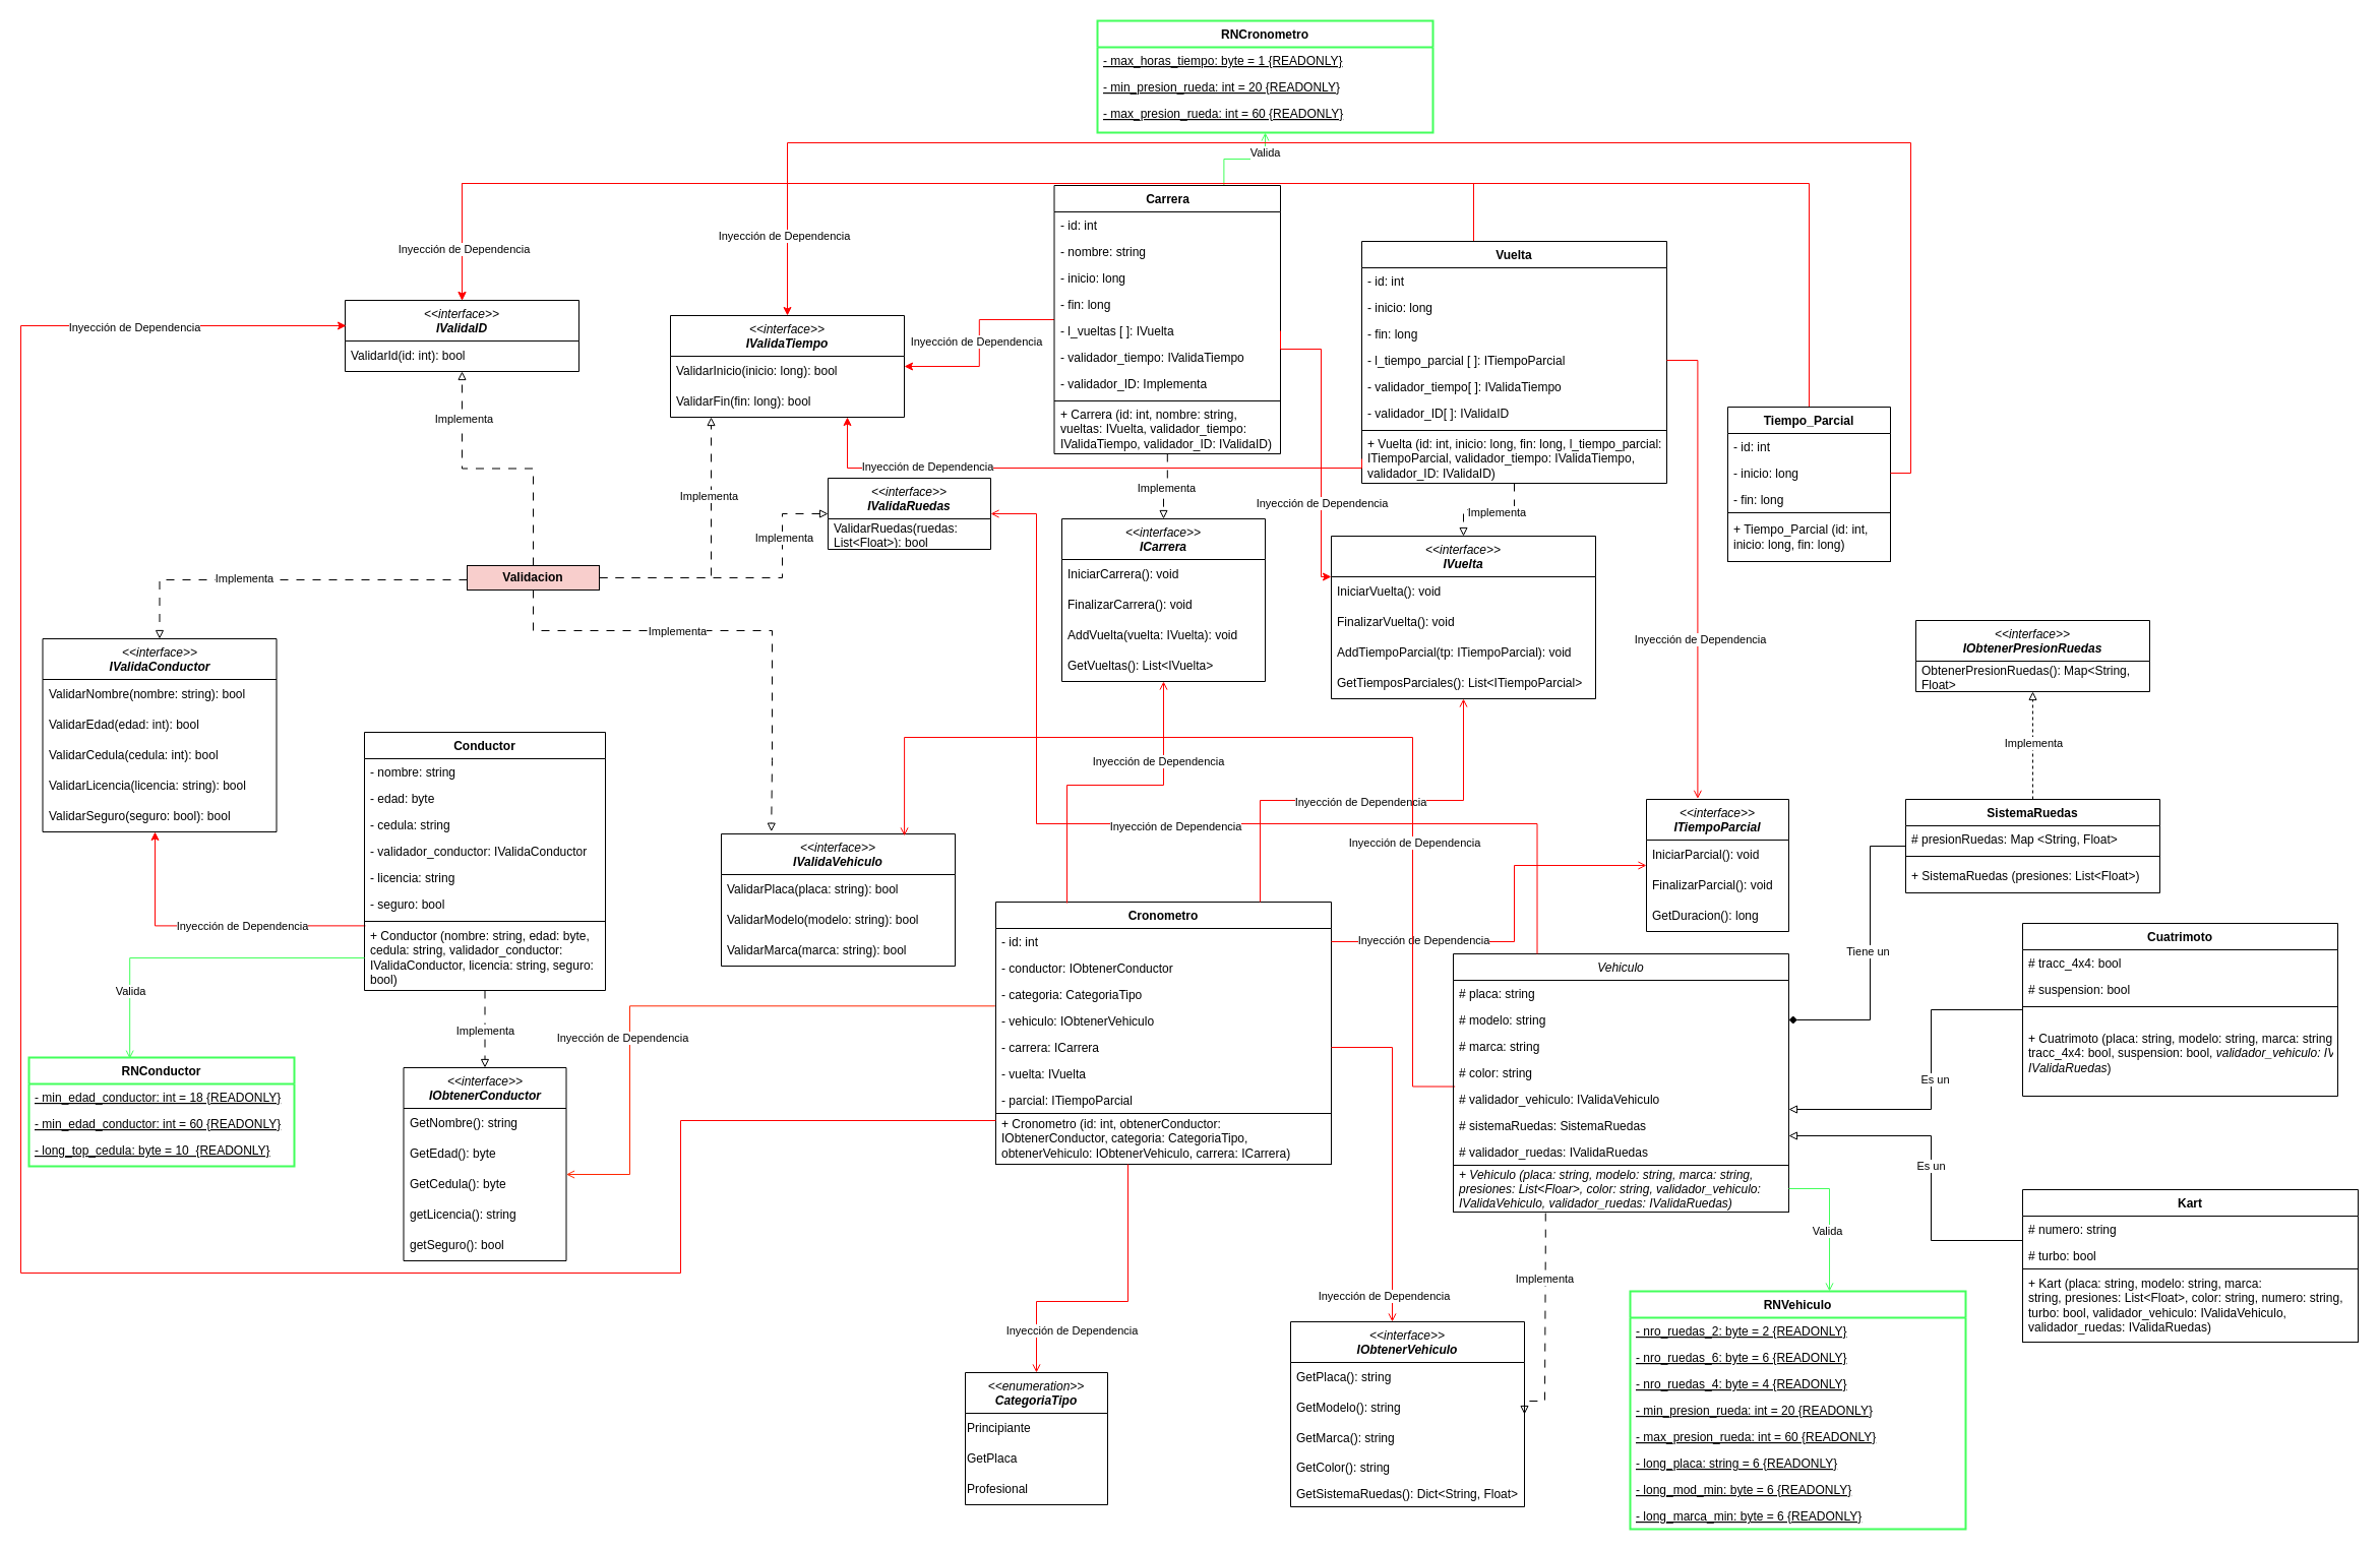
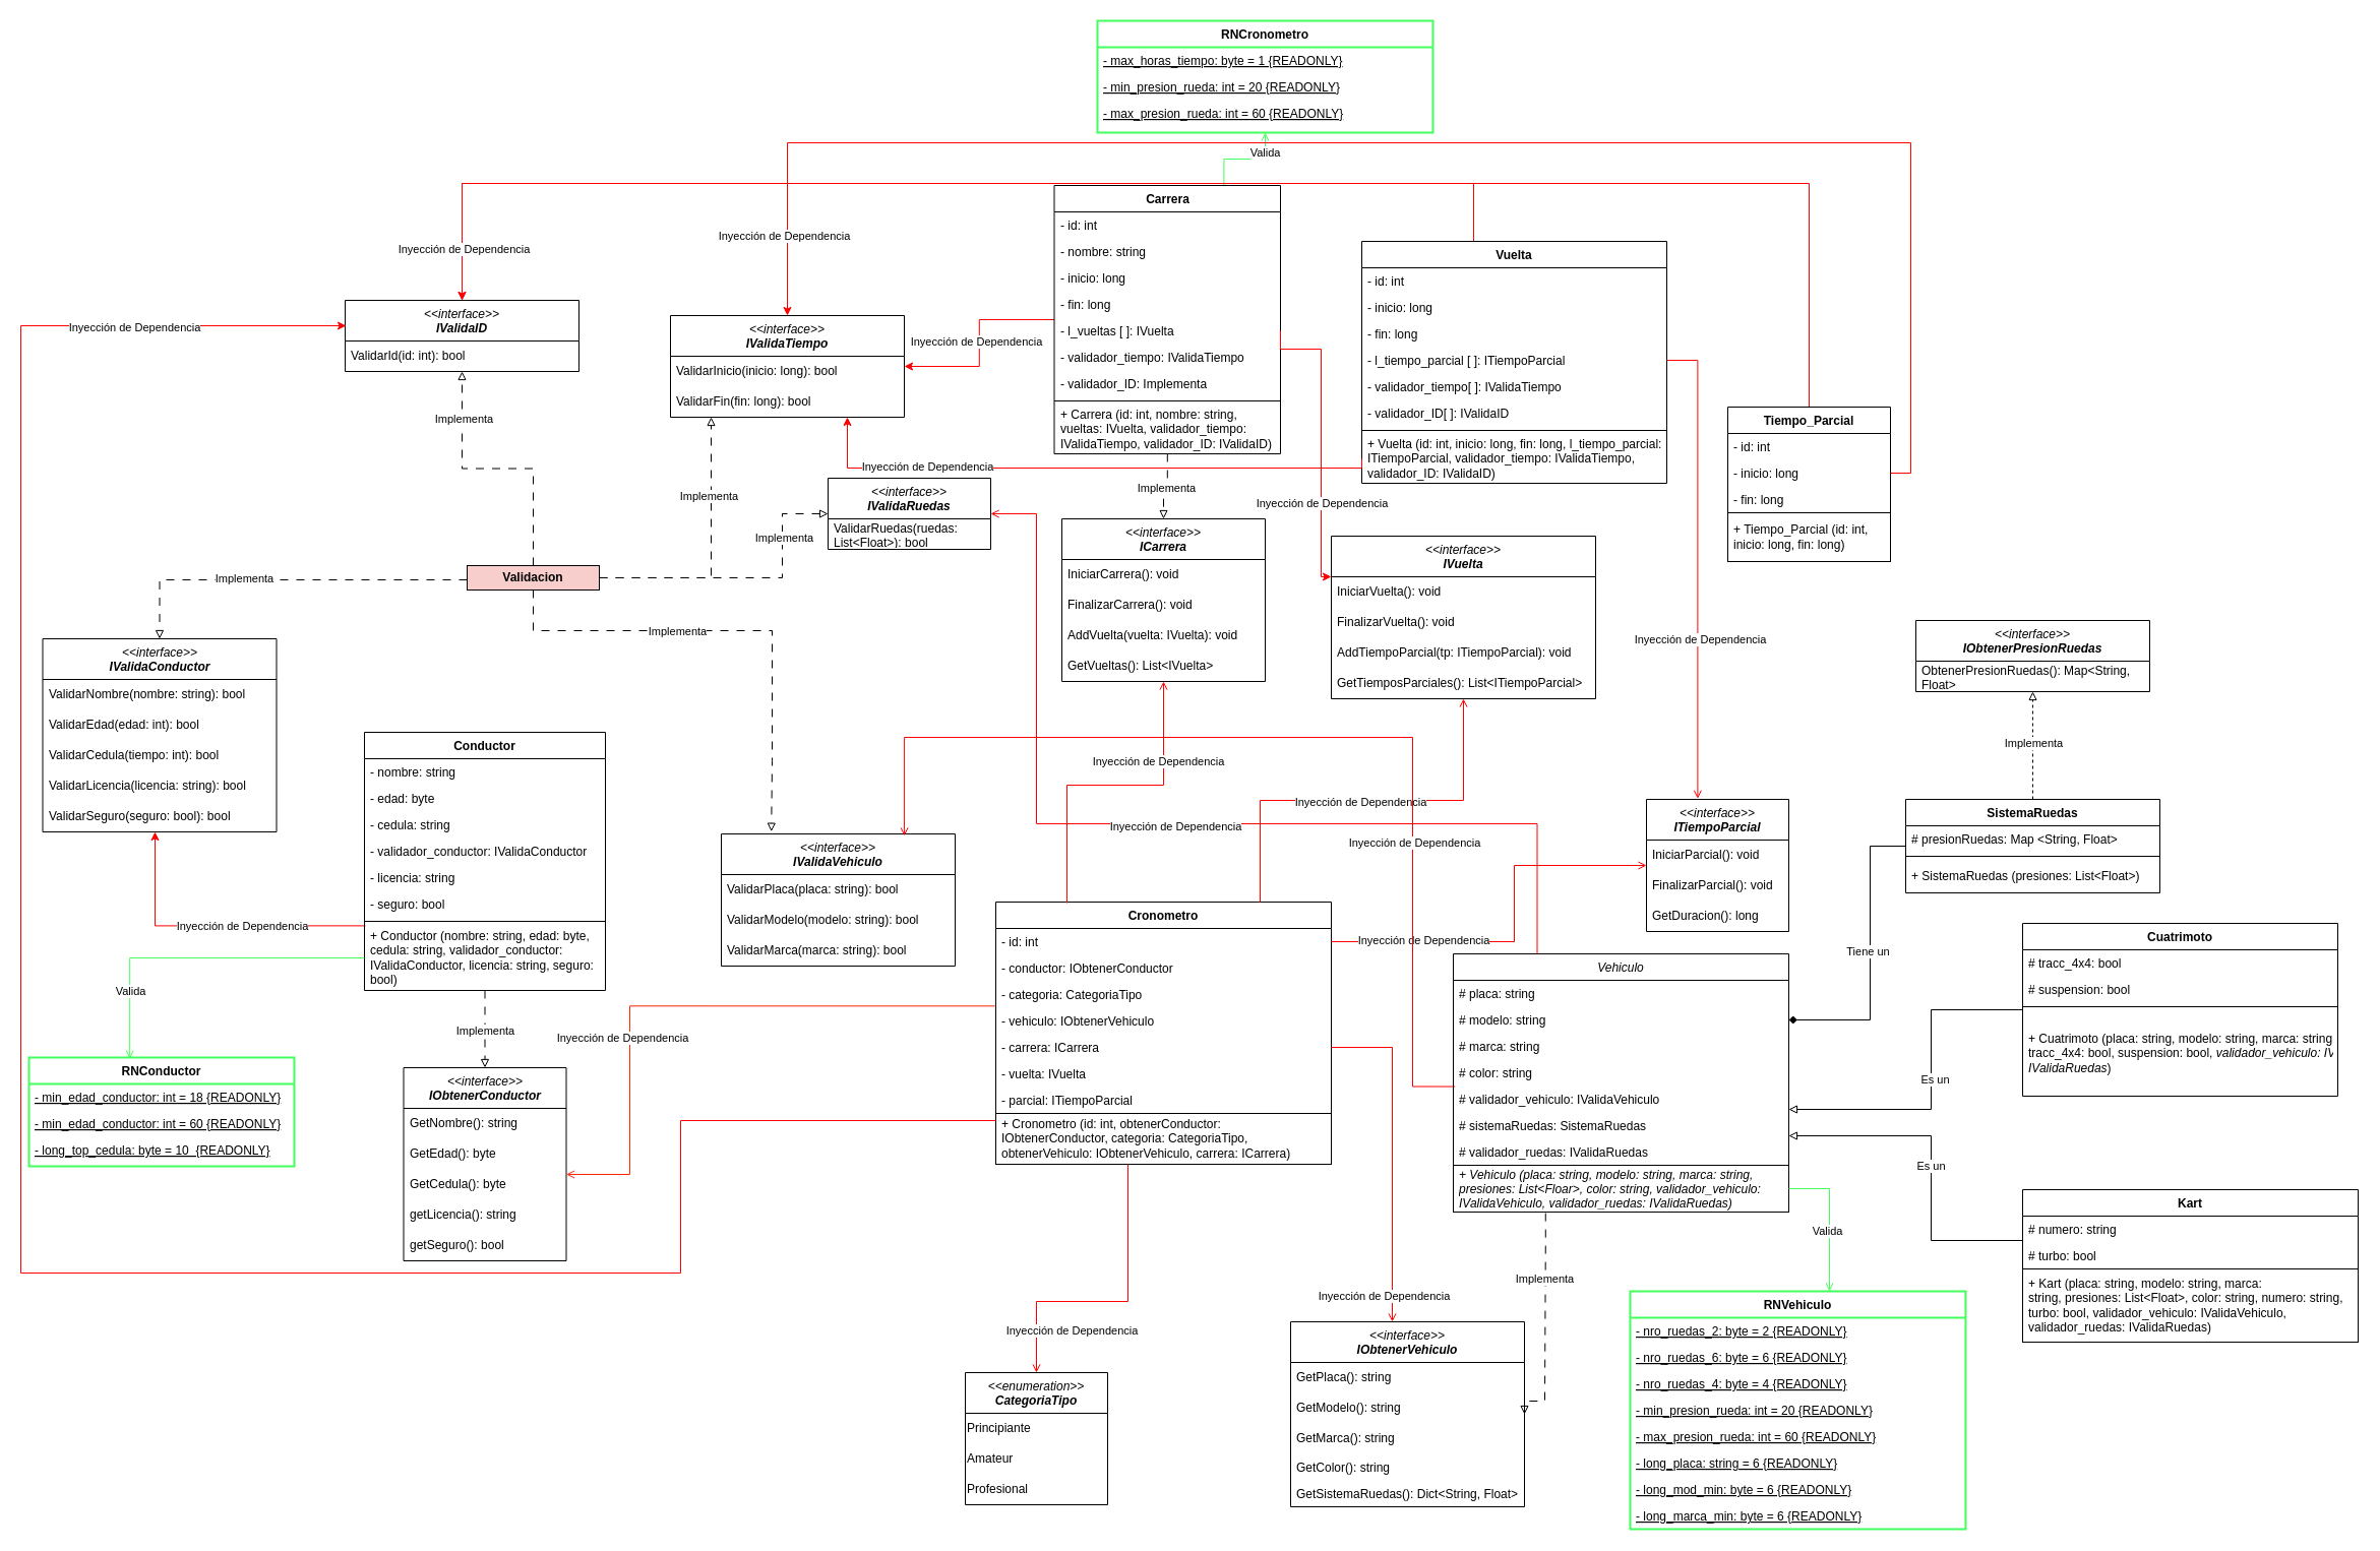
- <mxCell id="20" style="edgeStyle=orthogonalEdgeStyle;rounded=0;orthogonalLoop=1;jettySize=auto;html=1;endArrow=block;endFill=0;dashed=1;dashPattern=8 8;" parent="1" source="23" target="53" edge="1"><mxGeometry relative="1" as="geometry"><mxPoint x="1454.077" y="500" as="targetPoint" /></mxGeometry></mxCell>
- <mxCell id="21" value="Implementa" style="edgeLabel;html=1;align=center;verticalAlign=middle;resizable=0;points=[];" parent="20" vertex="1" connectable="0"><mxGeometry x="-0.135" y="2" relative="1" as="geometry"><mxPoint as="offset" /></mxGeometry></mxCell>
- <mxCell id="168" value="ValidarCedula(cedula: int): bool" style="text;html=1;strokeColor=none;fillColor=none;align=left;verticalAlign=middle;spacingLeft=4;spacingRight=4;overflow=hidden;rotatable=0;points=[[0,0.5],[1,0.5]];portConstraint=eastwest;whiteSpace=wrap;" parent="165" vertex="1"><mxGeometry y="100" width="230" height="30" as="geometry" /></mxCell>
+ <mxCell id="168" value="ValidarCedula(tiempo: int): bool" style="text;html=1;strokeColor=none;fillColor=none;align=left;verticalAlign=middle;spacingLeft=4;spacingRight=4;overflow=hidden;rotatable=0;points=[[0,0.5],[1,0.5]];portConstraint=eastwest;whiteSpace=wrap;" parent="165" vertex="1"><mxGeometry y="100" width="230" height="30" as="geometry" /></mxCell>
- <mxCell id="70" value="GetPlaca" style="text;html=1;align=left;verticalAlign=middle;resizable=0;points=[];autosize=1;strokeColor=none;fillColor=none;" parent="68" vertex="1"><mxGeometry y="70" width="140" height="30" as="geometry" /></mxCell>
+ <mxCell id="70" value="Amateur" style="text;html=1;align=left;verticalAlign=middle;resizable=0;points=[];autosize=1;strokeColor=none;fillColor=none;" parent="68" vertex="1"><mxGeometry y="70" width="140" height="30" as="geometry" /></mxCell>
